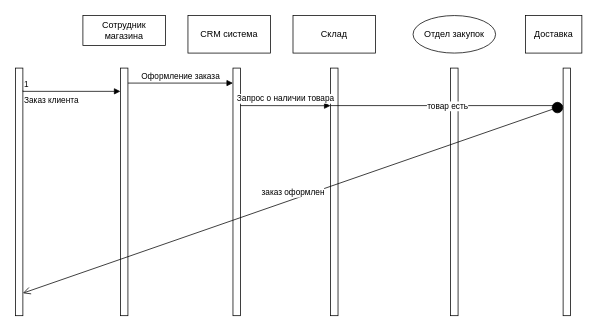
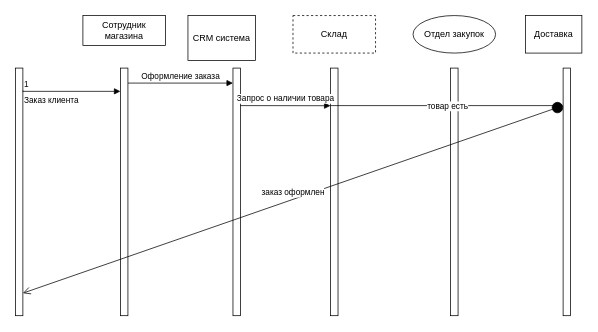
- <mxCell id="3" value="CRM система" style="html=1;whiteSpace=wrap;" parent="1" vertex="1"><mxGeometry x="250" y="20" width="110" height="50" as="geometry" /></mxCell>
+ <mxCell id="3" value="CRM система" style="html=1;whiteSpace=wrap;" parent="1" vertex="1"><mxGeometry x="250" y="20" width="90" height="60" as="geometry" /></mxCell>
- <mxCell id="7" value="Склад" style="html=1;whiteSpace=wrap;" vertex="1" parent="1"><mxGeometry x="390" y="20" width="110" height="50" as="geometry" /></mxCell>
+ <mxCell id="7" value="Склад" style="html=1;whiteSpace=wrap;dashed=1;" vertex="1" parent="1"><mxGeometry x="390" y="20" width="110" height="50" as="geometry" /></mxCell>
